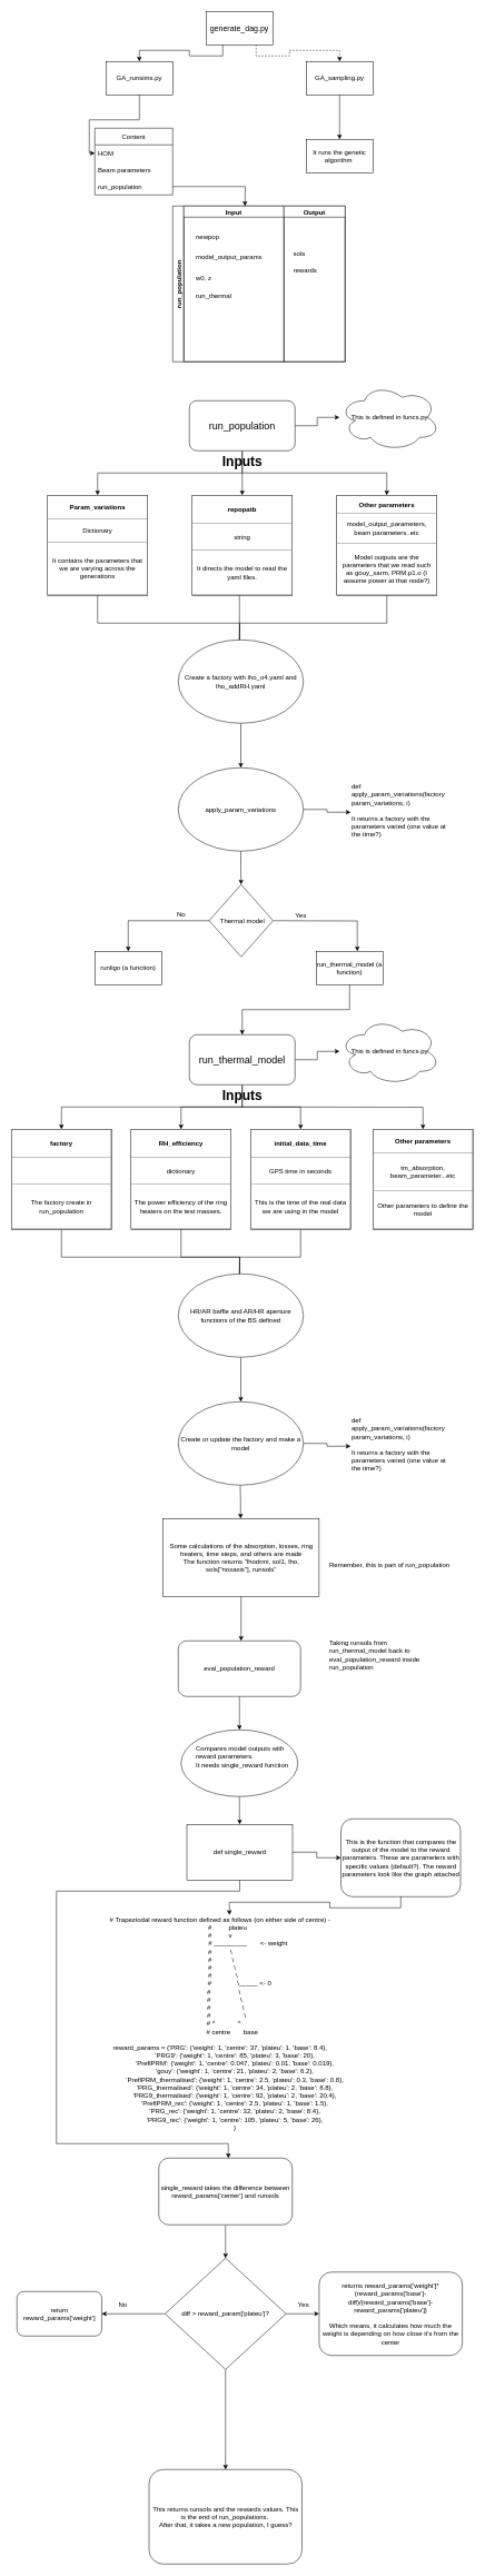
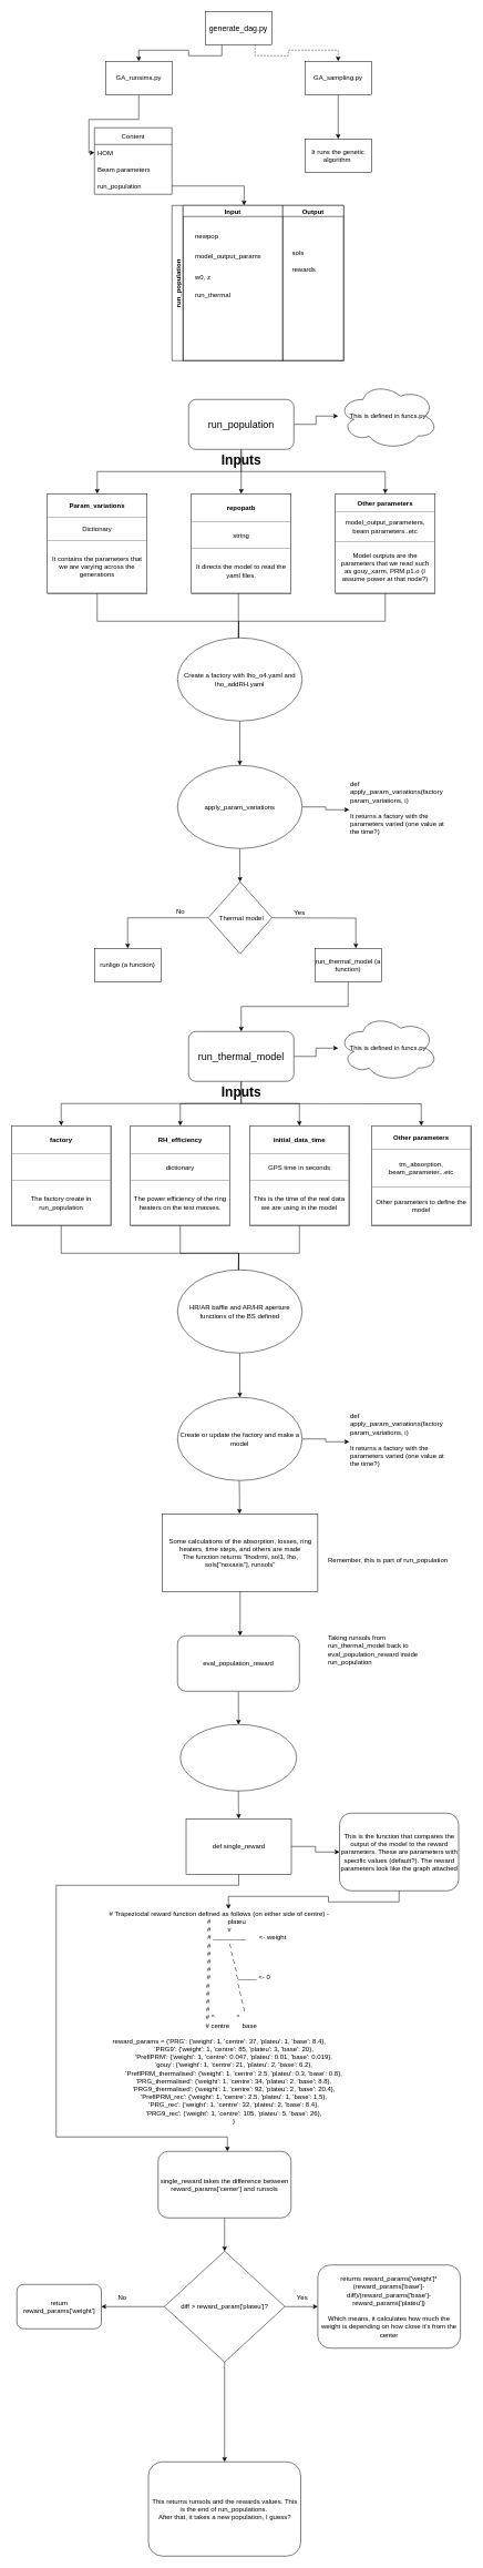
- <mxCell id="93" value="Compares model outputs with reward parameters.&amp;nbsp;&lt;div&gt;It needs single_reward function&lt;/div&gt;" style="text;html=1;whiteSpace=wrap;overflow=hidden;rounded=0;" vertex="1" parent="1"><mxGeometry x="350" y="3130" width="170" height="80" as="geometry" /></mxCell>
